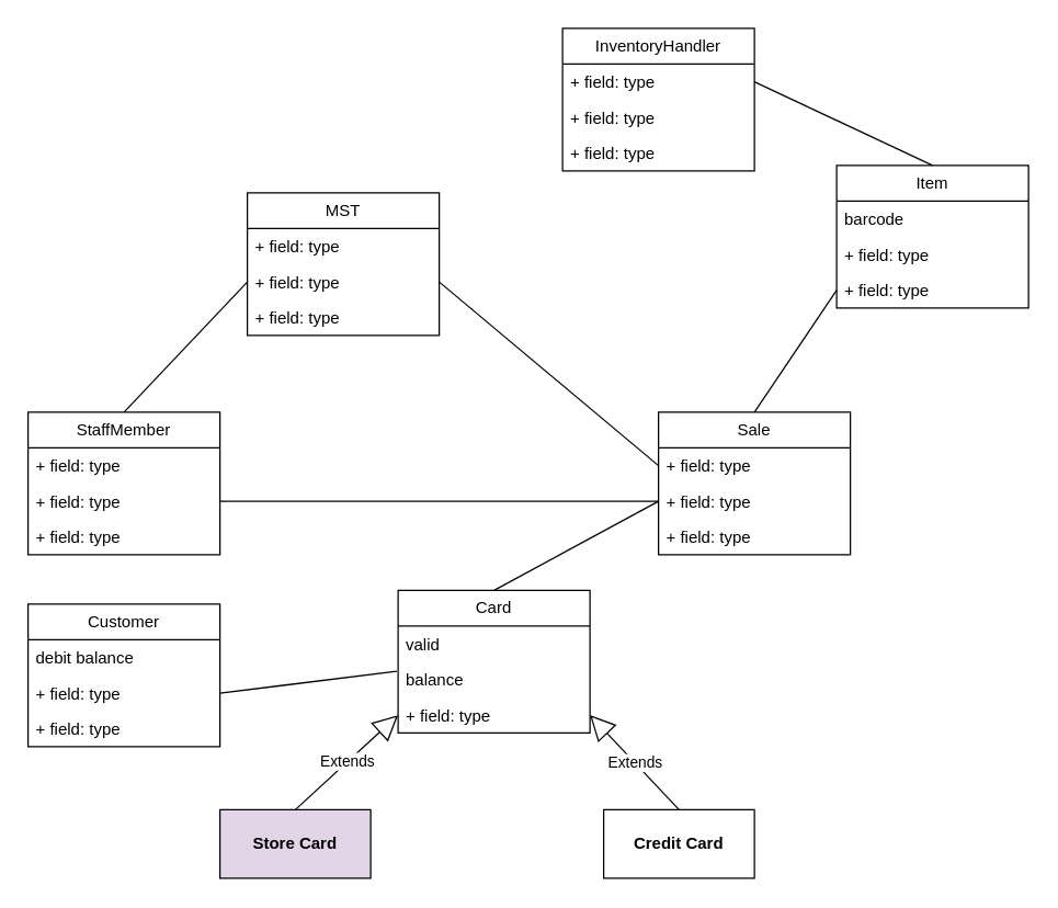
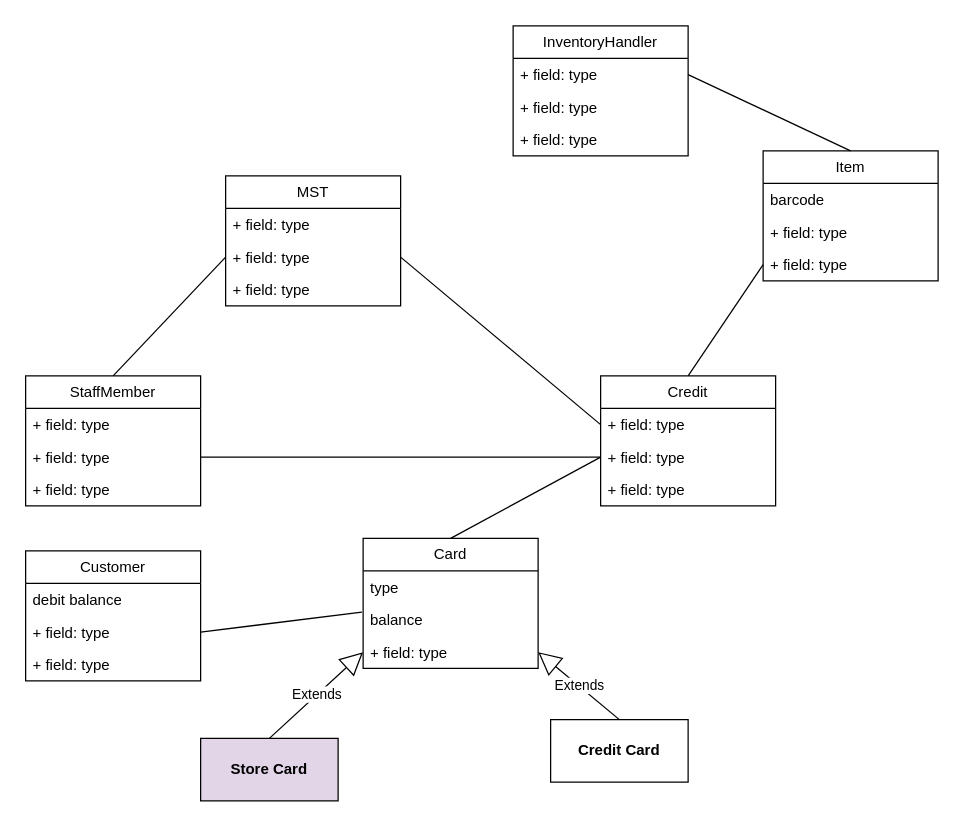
- <mxCell id="10" value="Sale" style="swimlane;fontStyle=0;childLayout=stackLayout;horizontal=1;startSize=26;fillColor=none;horizontalStack=0;resizeParent=1;resizeParentMax=0;resizeLast=0;collapsible=1;marginBottom=0;whiteSpace=wrap;html=1;" vertex="1" parent="1"><mxGeometry x="480" y="300" width="140" height="104" as="geometry" /></mxCell>
+ <mxCell id="10" value="Credit" style="swimlane;fontStyle=0;childLayout=stackLayout;horizontal=1;startSize=26;fillColor=none;horizontalStack=0;resizeParent=1;resizeParentMax=0;resizeLast=0;collapsible=1;marginBottom=0;whiteSpace=wrap;html=1;" vertex="1" parent="1"><mxGeometry x="480" y="300" width="140" height="104" as="geometry" /></mxCell>
- <mxCell id="15" value="valid" style="text;strokeColor=none;fillColor=none;align=left;verticalAlign=top;spacingLeft=4;spacingRight=4;overflow=hidden;rotatable=0;points=[[0,0.5],[1,0.5]];portConstraint=eastwest;whiteSpace=wrap;html=1;" vertex="1" parent="14"><mxGeometry y="26" width="140" height="26" as="geometry" /></mxCell>
+ <mxCell id="15" value="type" style="text;strokeColor=none;fillColor=none;align=left;verticalAlign=top;spacingLeft=4;spacingRight=4;overflow=hidden;rotatable=0;points=[[0,0.5],[1,0.5]];portConstraint=eastwest;whiteSpace=wrap;html=1;" vertex="1" parent="14"><mxGeometry y="26" width="140" height="26" as="geometry" /></mxCell>
- <mxCell id="19" value="&lt;b&gt;Credit Card&lt;/b&gt;" style="html=1;whiteSpace=wrap;" vertex="1" parent="1"><mxGeometry x="440" y="590" width="110" height="50" as="geometry" /></mxCell>
+ <mxCell id="19" value="&lt;b&gt;Credit Card&lt;/b&gt;" style="html=1;whiteSpace=wrap;" vertex="1" parent="1"><mxGeometry x="440" y="575" width="110" height="50" as="geometry" /></mxCell>
